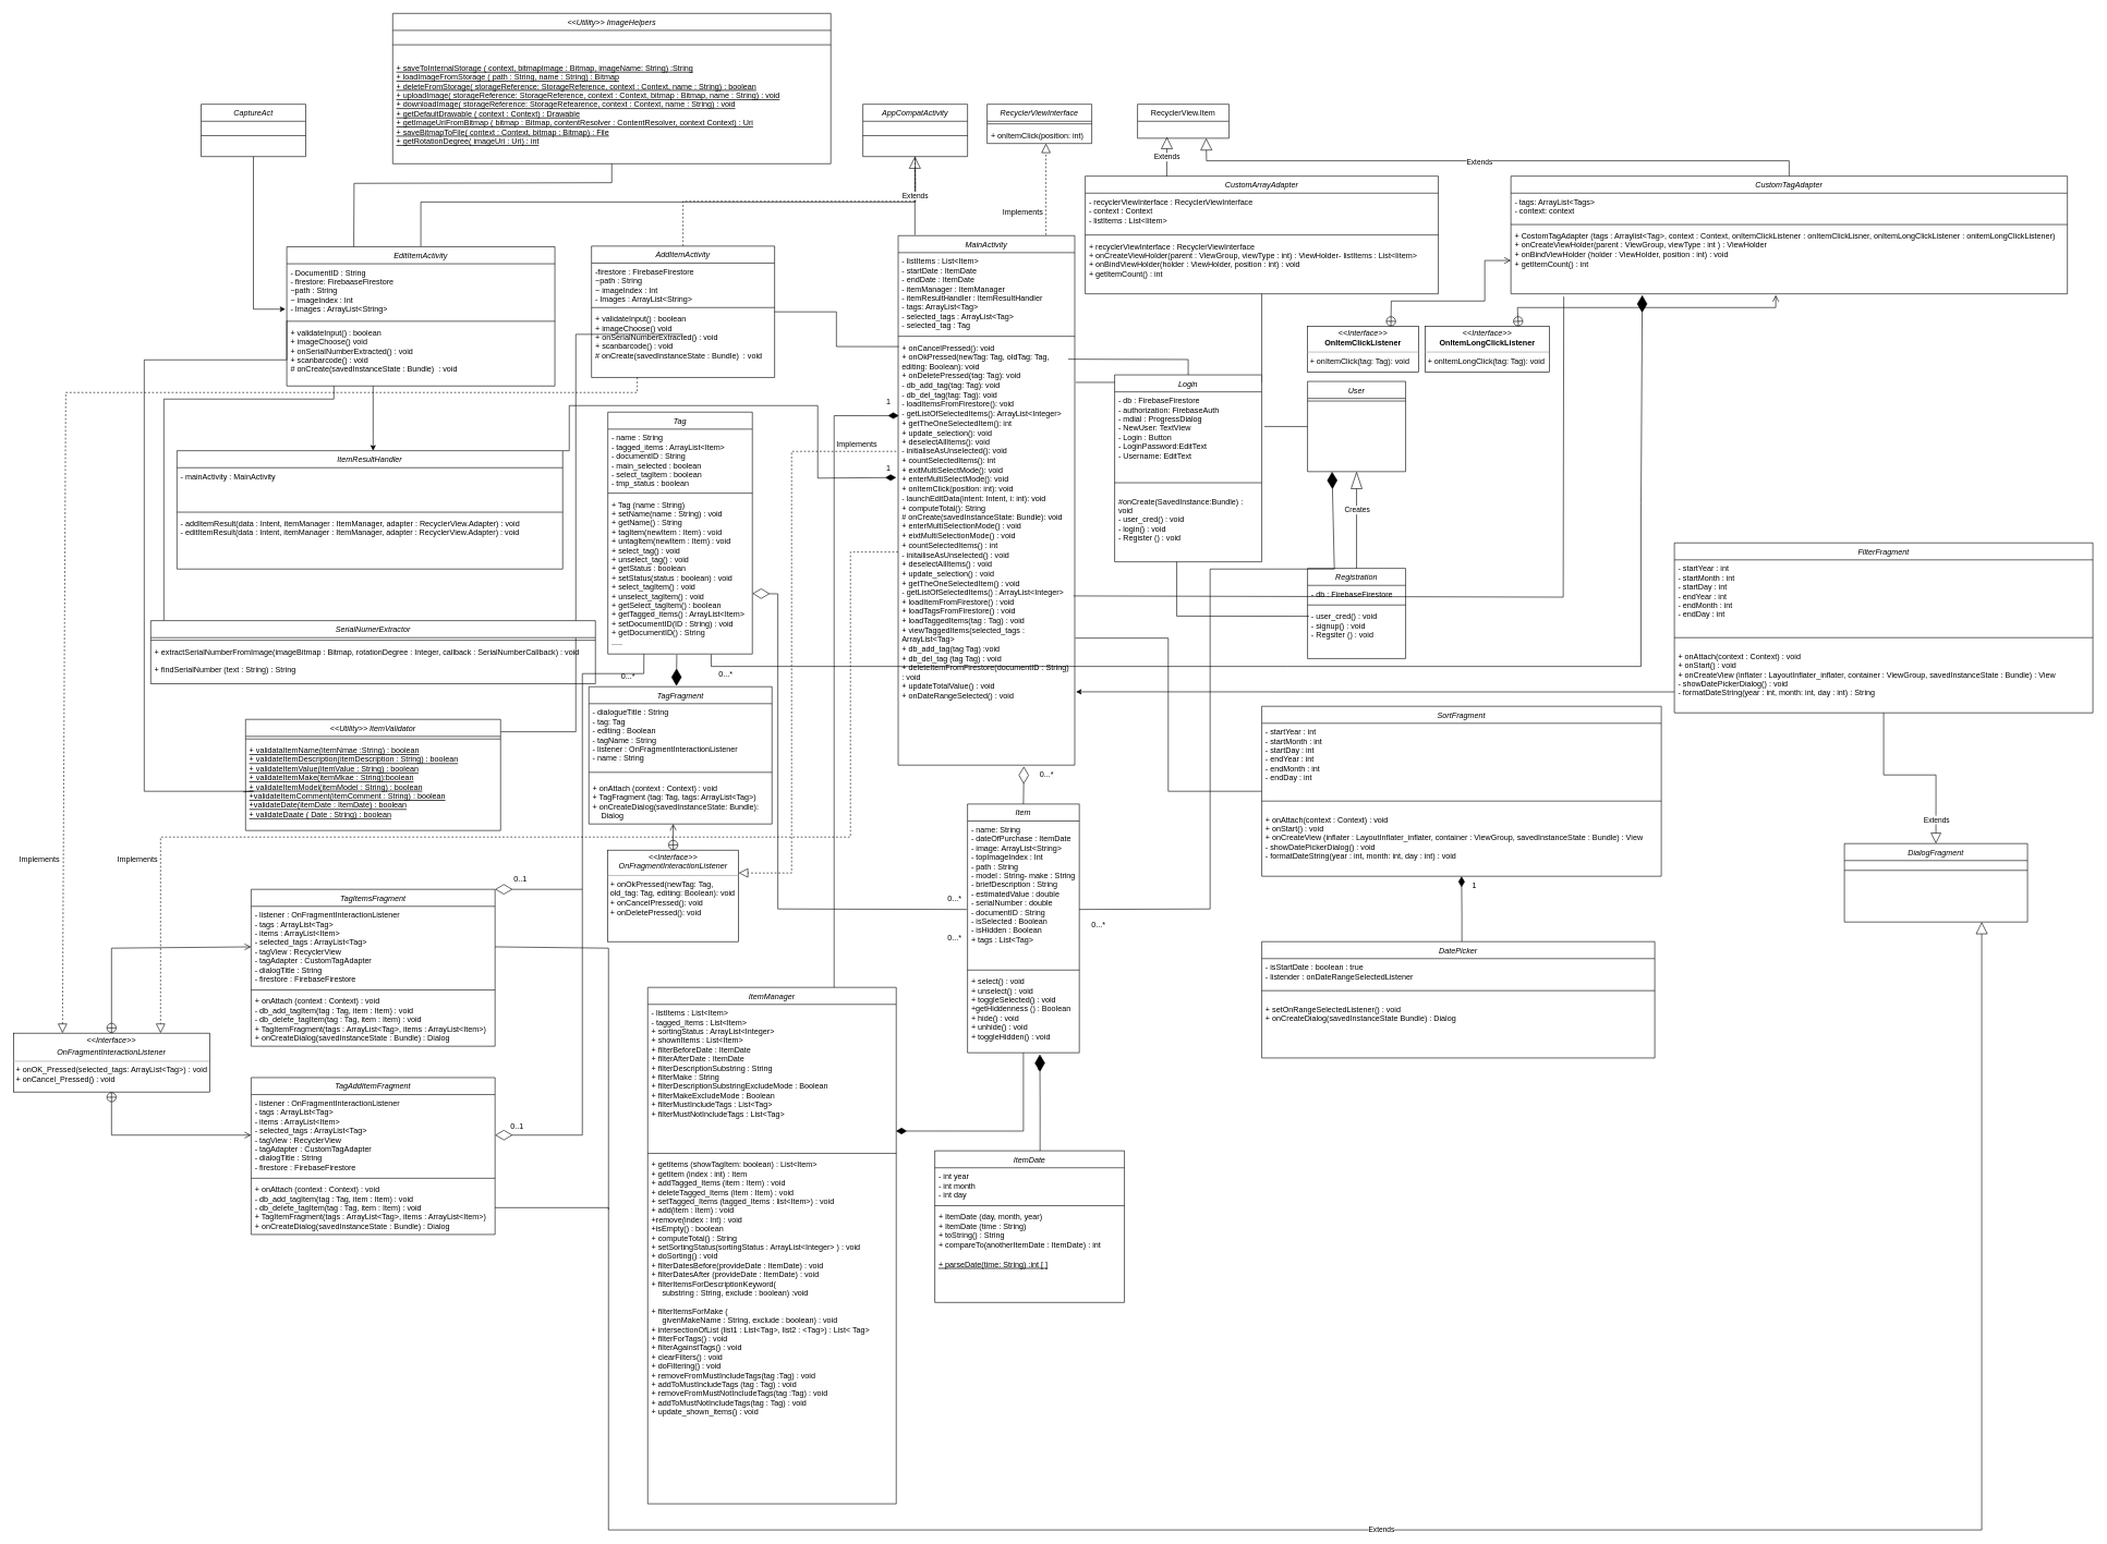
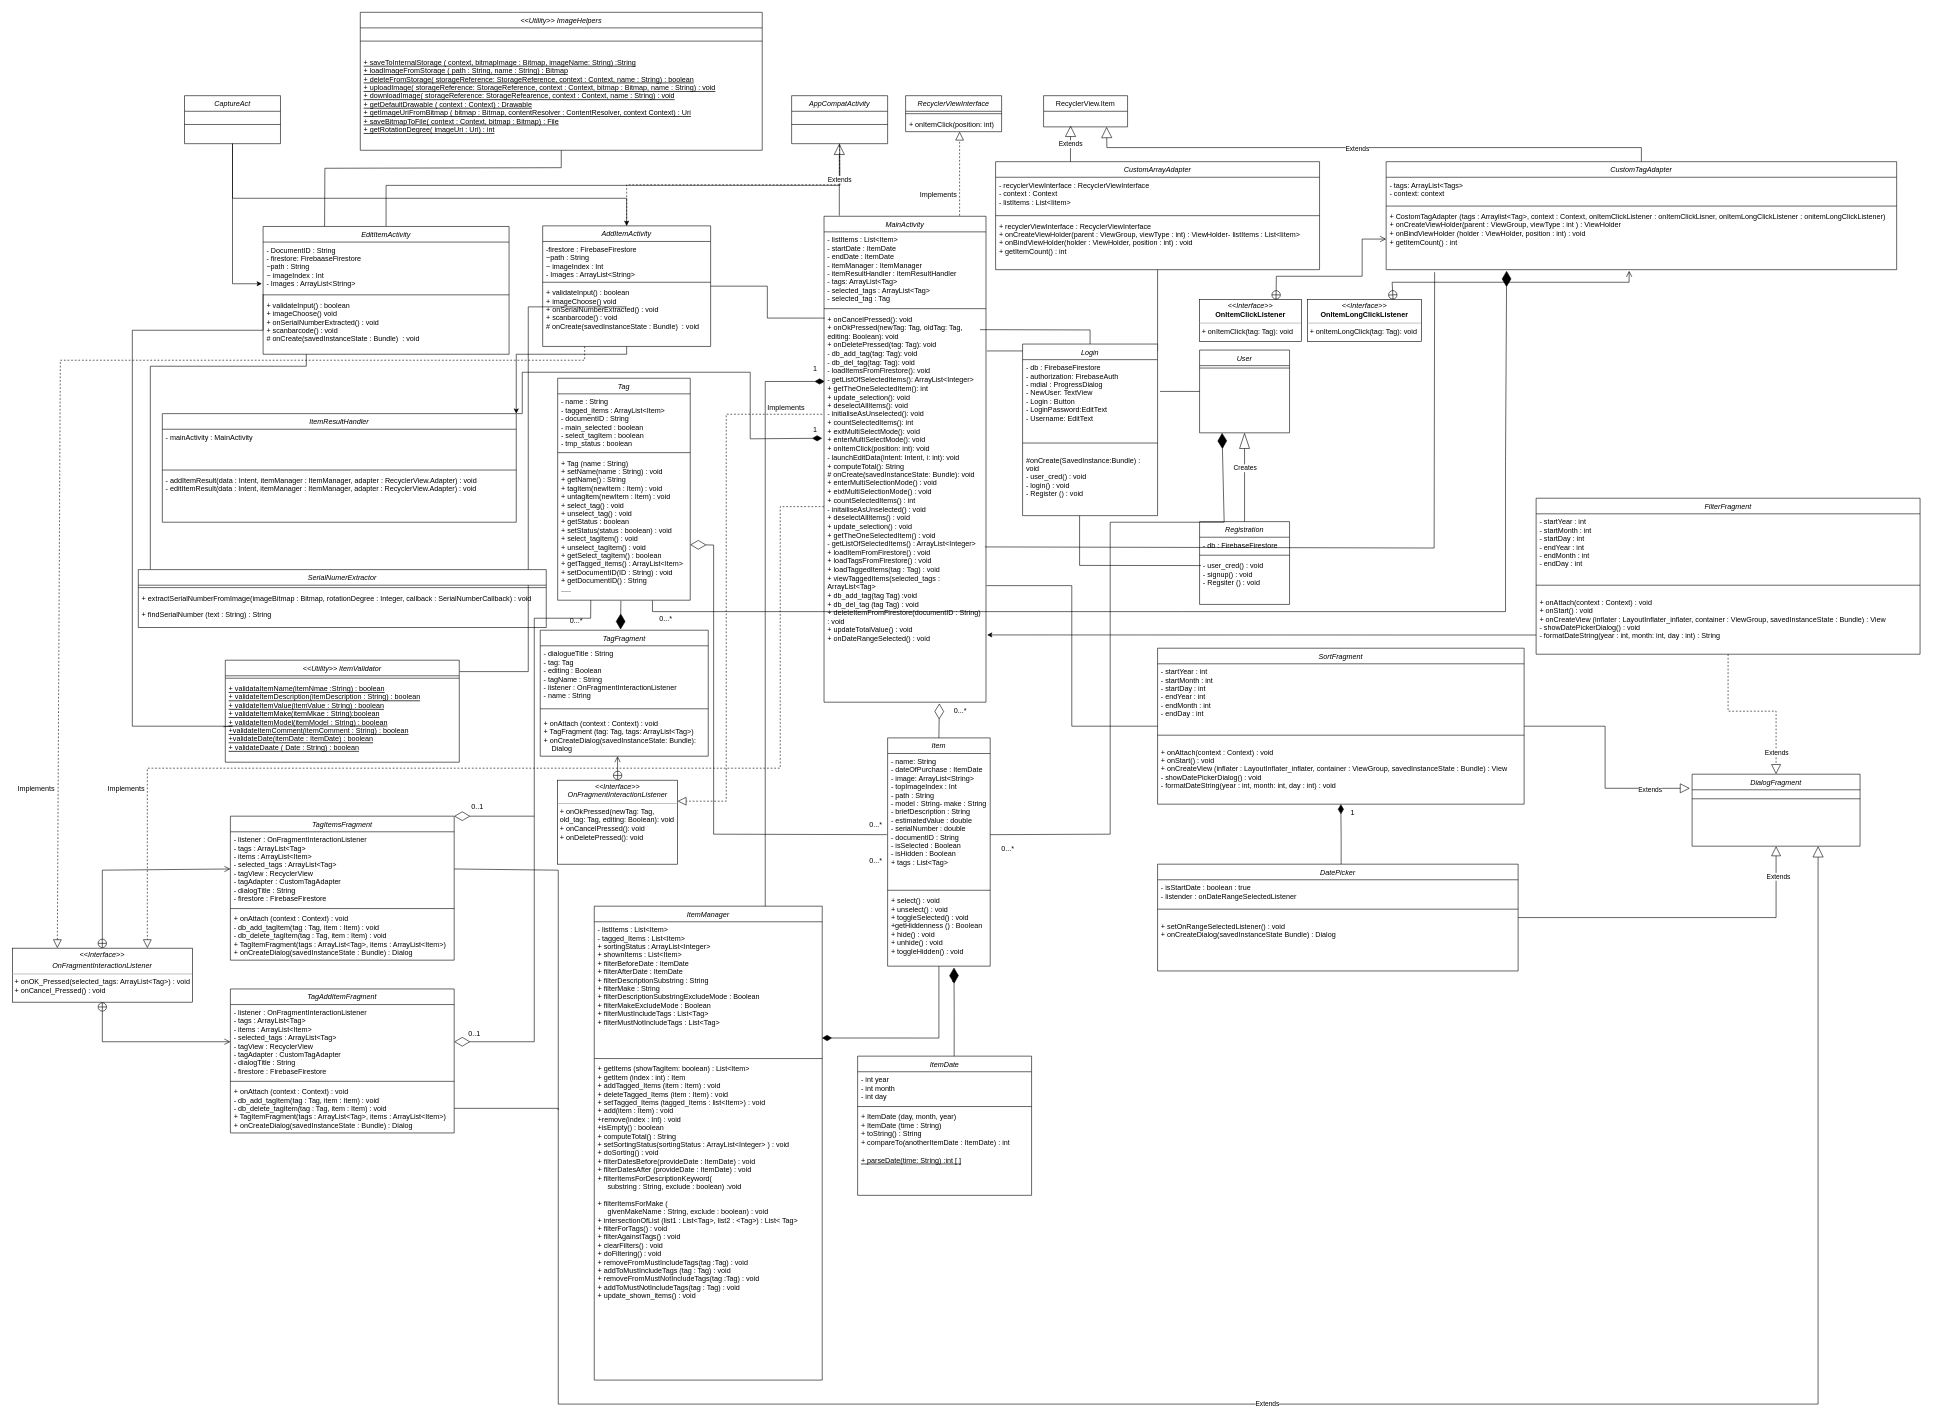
+ <mxCell id="116" style="edgeStyle=orthogonalEdgeStyle;rounded=0;orthogonalLoop=1;jettySize=auto;html=1;entryX=0.5;entryY=0;entryDx=0;entryDy=0;" parent="1" source="117" target="22" edge="1"><mxGeometry relative="1" as="geometry"><Array as="points"><mxPoint x="387" y="330" /><mxPoint x="1044" y="330" /></Array></mxGeometry></mxCell>
+ <mxCell id="110" style="edgeStyle=orthogonalEdgeStyle;rounded=0;orthogonalLoop=1;jettySize=auto;html=1;entryX=1;entryY=0;entryDx=0;entryDy=0;" parent="1" source="22" target="105" edge="1"><mxGeometry relative="1" as="geometry"><Array as="points"><mxPoint x="1044" y="590" /><mxPoint x="860" y="590" /></Array></mxGeometry></mxCell>
- <mxCell id="31" style="edgeStyle=orthogonalEdgeStyle;rounded=0;orthogonalLoop=1;jettySize=auto;html=1;" parent="1" source="32" target="105" edge="1"><mxGeometry relative="1" as="geometry"><Array as="points"><mxPoint x="570" y="670" /><mxPoint x="570" y="670" /></Array></mxGeometry></mxCell>
- <mxCell id="137" style="edgeStyle=orthogonalEdgeStyle;rounded=0;orthogonalLoop=1;jettySize=auto;html=1;endArrow=block;endFill=0;endSize=14;" parent="1" source="139" target="132" edge="1"><mxGeometry relative="1" as="geometry" /></mxCell>
+ <mxCell id="137" style="edgeStyle=orthogonalEdgeStyle;rounded=0;orthogonalLoop=1;jettySize=auto;html=1;endArrow=block;endFill=0;endSize=14;dashed=1;" parent="1" source="139" target="132" edge="1"><mxGeometry relative="1" as="geometry" /></mxCell>
+ <mxCell id="134" style="edgeStyle=orthogonalEdgeStyle;rounded=0;orthogonalLoop=1;jettySize=auto;html=1;entryX=-0.013;entryY=0.196;entryDx=0;entryDy=0;entryPerimeter=0;endArrow=block;endFill=0;endSize=14;" parent="1" source="120" target="132" edge="1"><mxGeometry relative="1" as="geometry" /></mxCell>
+ <mxCell id="135" value="&lt;div&gt;Extends&lt;/div&gt;" style="edgeLabel;html=1;align=center;verticalAlign=middle;resizable=0;points=[];" parent="134" vertex="1" connectable="0"><mxGeometry x="0.649" y="-2" relative="1" as="geometry"><mxPoint as="offset" /></mxGeometry></mxCell>
+ <mxCell id="125" style="edgeStyle=orthogonalEdgeStyle;rounded=0;orthogonalLoop=1;jettySize=auto;html=1;entryX=0.5;entryY=1;entryDx=0;entryDy=0;endArrow=block;endFill=0;endSize=14;" parent="1" source="128" target="132" edge="1"><mxGeometry relative="1" as="geometry" /></mxCell>
+ <mxCell id="126" value="Extends" style="edgeLabel;html=1;align=center;verticalAlign=middle;resizable=0;points=[];" parent="125" vertex="1" connectable="0"><mxGeometry x="0.818" y="-3" relative="1" as="geometry"><mxPoint as="offset" /></mxGeometry></mxCell>
